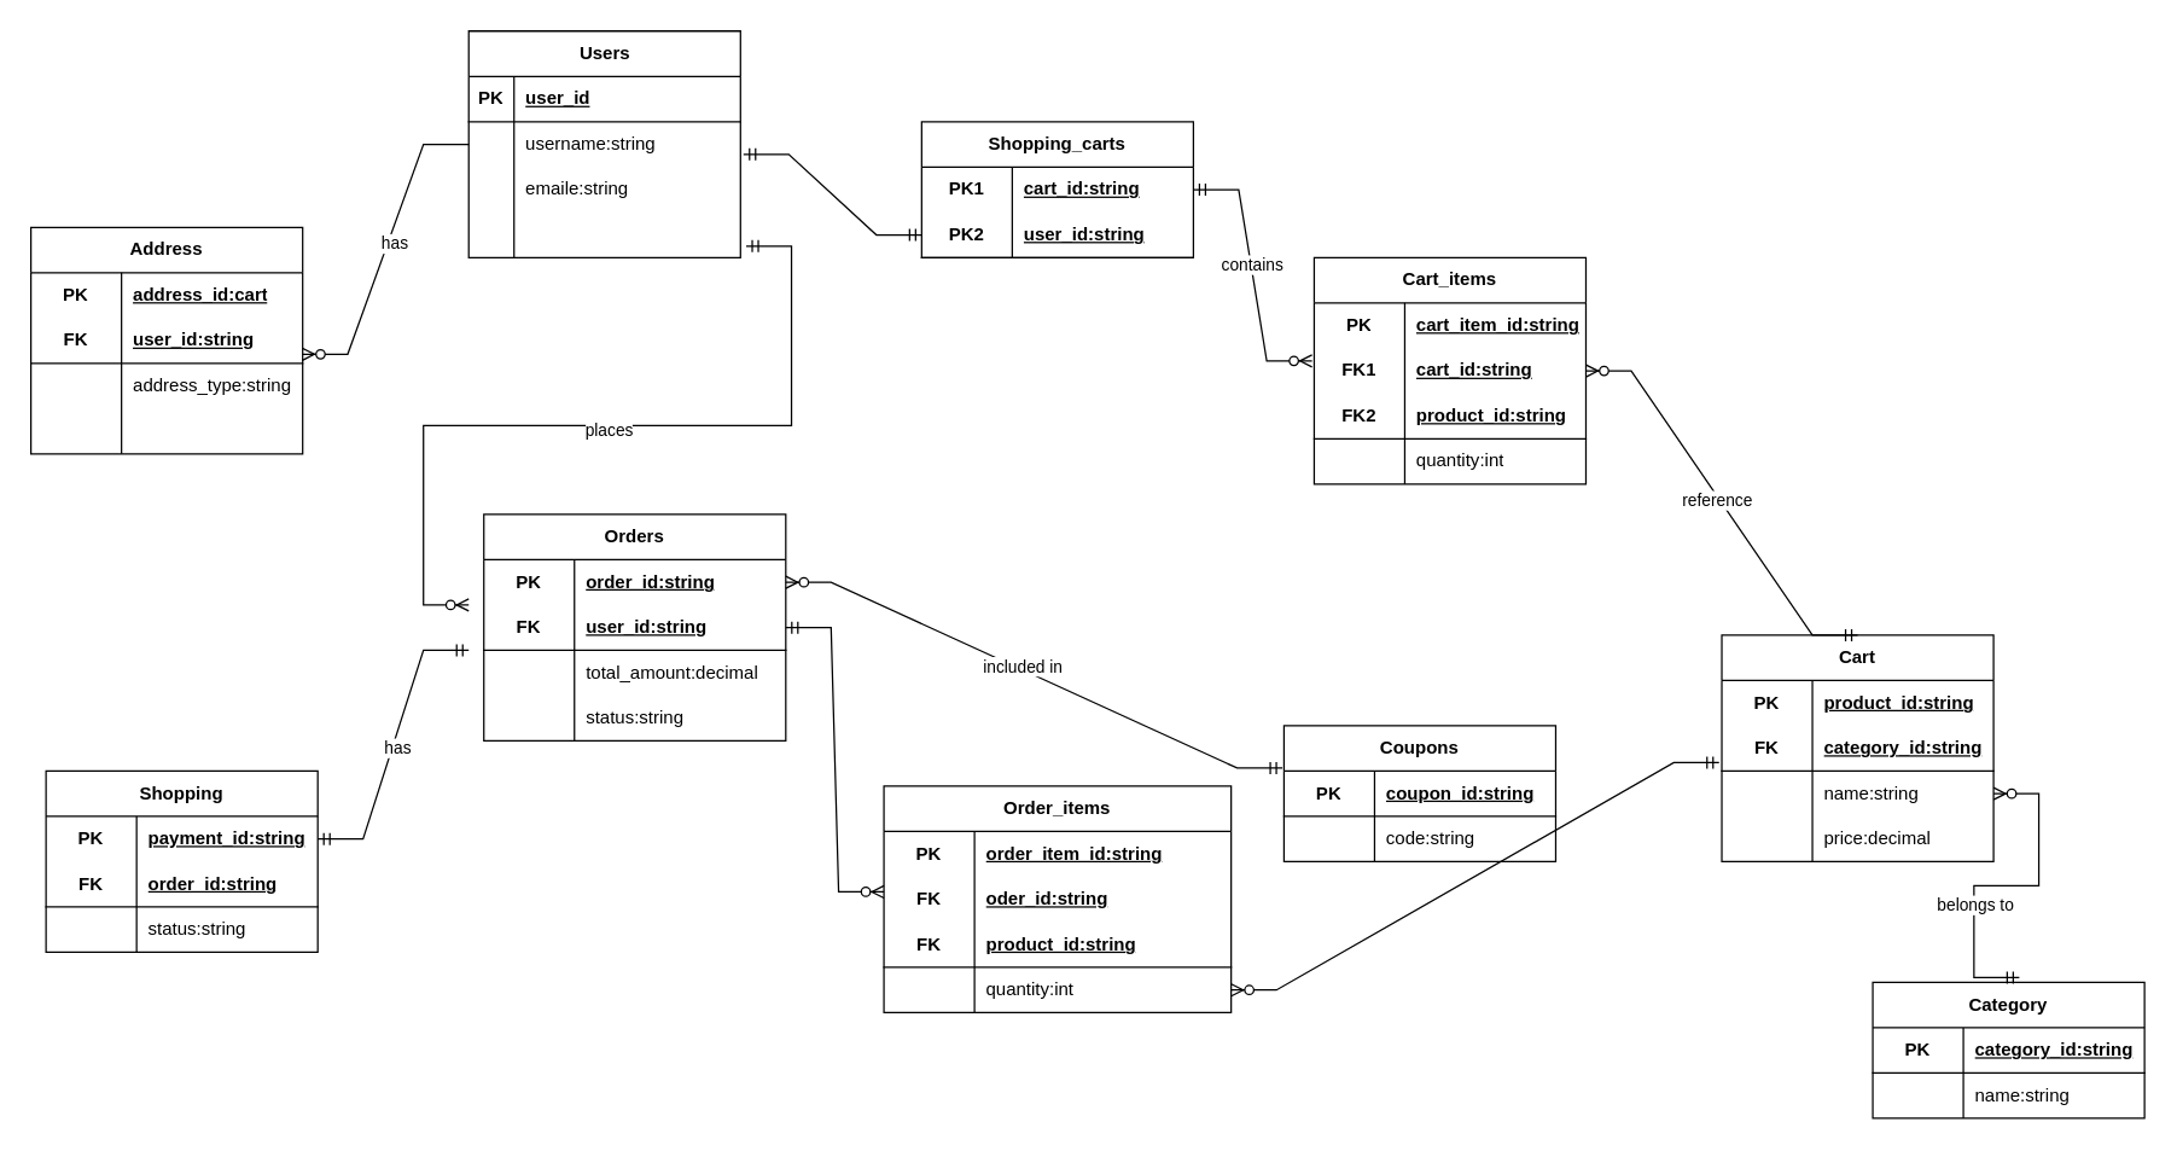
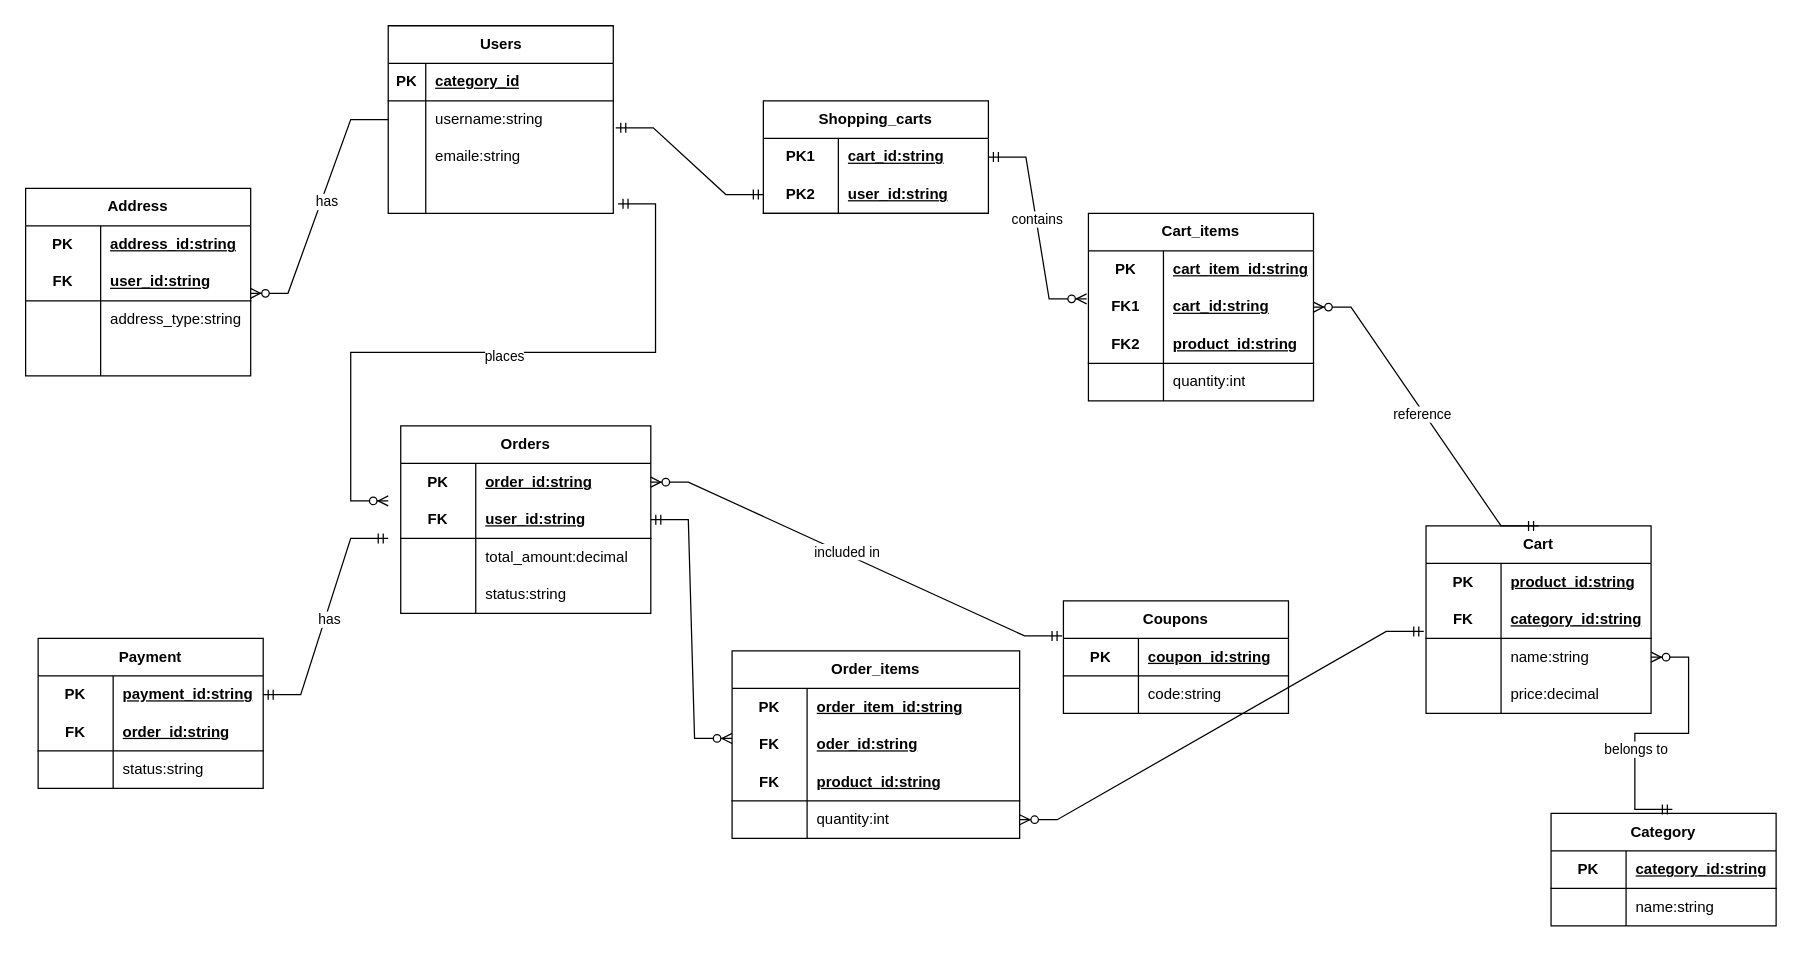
- <mxCell id="5" value="user_id" style="shape=partialRectangle;connectable=0;fillColor=none;top=0;left=0;bottom=0;right=0;align=left;spacingLeft=6;fontStyle=5;overflow=hidden;whiteSpace=wrap;html=1;" vertex="1" parent="3"><mxGeometry x="30" width="150" height="30" as="geometry"><mxRectangle width="150" height="30" as="alternateBounds" /></mxGeometry></mxCell>
+ <mxCell id="5" value="category_id" style="shape=partialRectangle;connectable=0;fillColor=none;top=0;left=0;bottom=0;right=0;align=left;spacingLeft=6;fontStyle=5;overflow=hidden;whiteSpace=wrap;html=1;" vertex="1" parent="3"><mxGeometry x="30" width="150" height="30" as="geometry"><mxRectangle width="150" height="30" as="alternateBounds" /></mxGeometry></mxCell>
- <mxCell id="26" value="address_id:cart" style="shape=partialRectangle;connectable=0;fillColor=none;top=0;left=0;bottom=0;right=0;align=left;spacingLeft=6;fontStyle=5;overflow=hidden;html=1;whiteSpace=wrap;" vertex="1" parent="24"><mxGeometry x="60" width="120" height="30" as="geometry"><mxRectangle width="120" height="30" as="alternateBounds" /></mxGeometry></mxCell>
+ <mxCell id="26" value="address_id:string" style="shape=partialRectangle;connectable=0;fillColor=none;top=0;left=0;bottom=0;right=0;align=left;spacingLeft=6;fontStyle=5;overflow=hidden;html=1;whiteSpace=wrap;" vertex="1" parent="24"><mxGeometry x="60" width="120" height="30" as="geometry"><mxRectangle width="120" height="30" as="alternateBounds" /></mxGeometry></mxCell>
- <mxCell id="68" value="Shopping" style="shape=table;startSize=30;container=1;collapsible=1;childLayout=tableLayout;fixedRows=1;rowLines=0;fontStyle=1;align=center;resizeLast=1;html=1;whiteSpace=wrap;" vertex="1" parent="1"><mxGeometry x="30" y="510" width="180" height="120" as="geometry" /></mxCell>
+ <mxCell id="68" value="Payment" style="shape=table;startSize=30;container=1;collapsible=1;childLayout=tableLayout;fixedRows=1;rowLines=0;fontStyle=1;align=center;resizeLast=1;html=1;whiteSpace=wrap;" vertex="1" parent="1"><mxGeometry x="30" y="510" width="180" height="120" as="geometry" /></mxCell>
